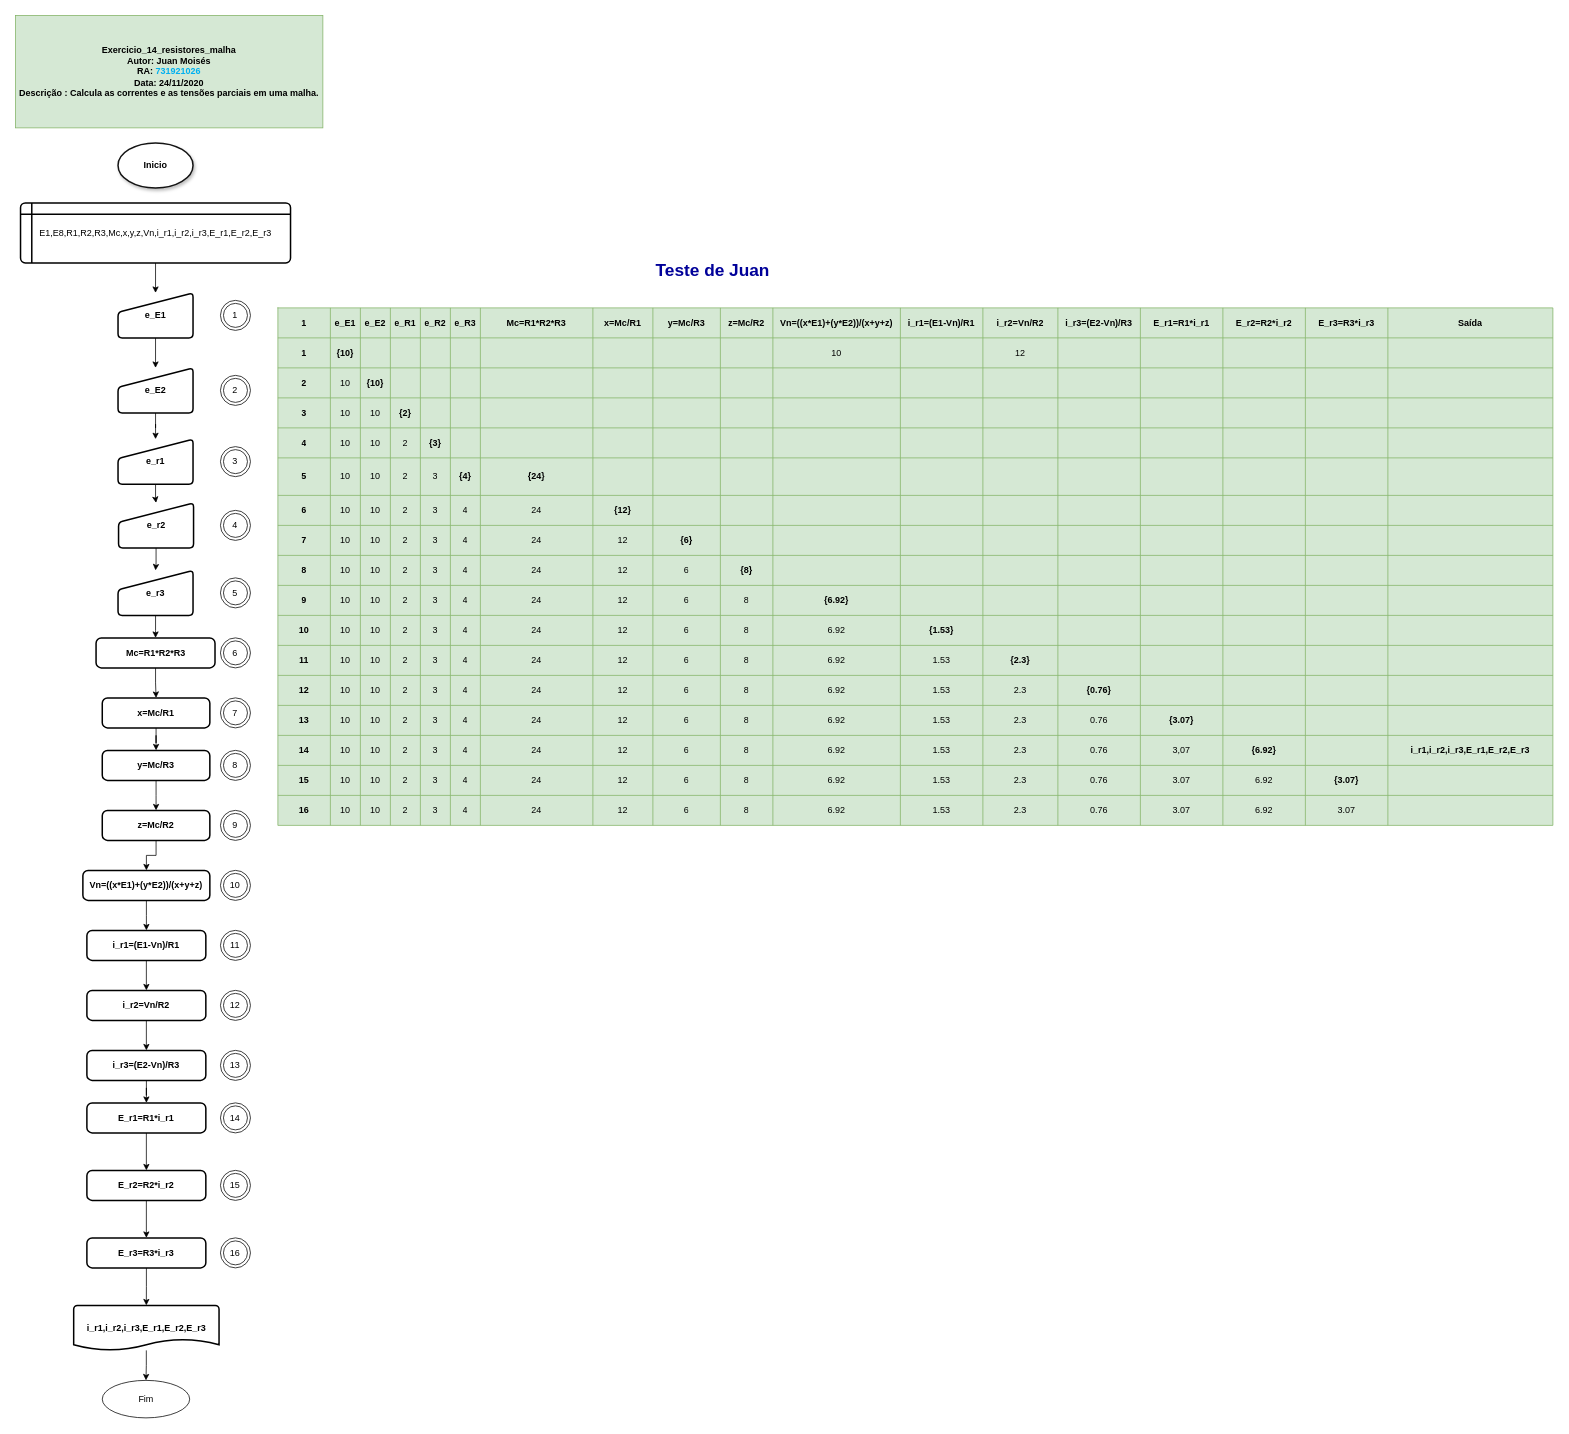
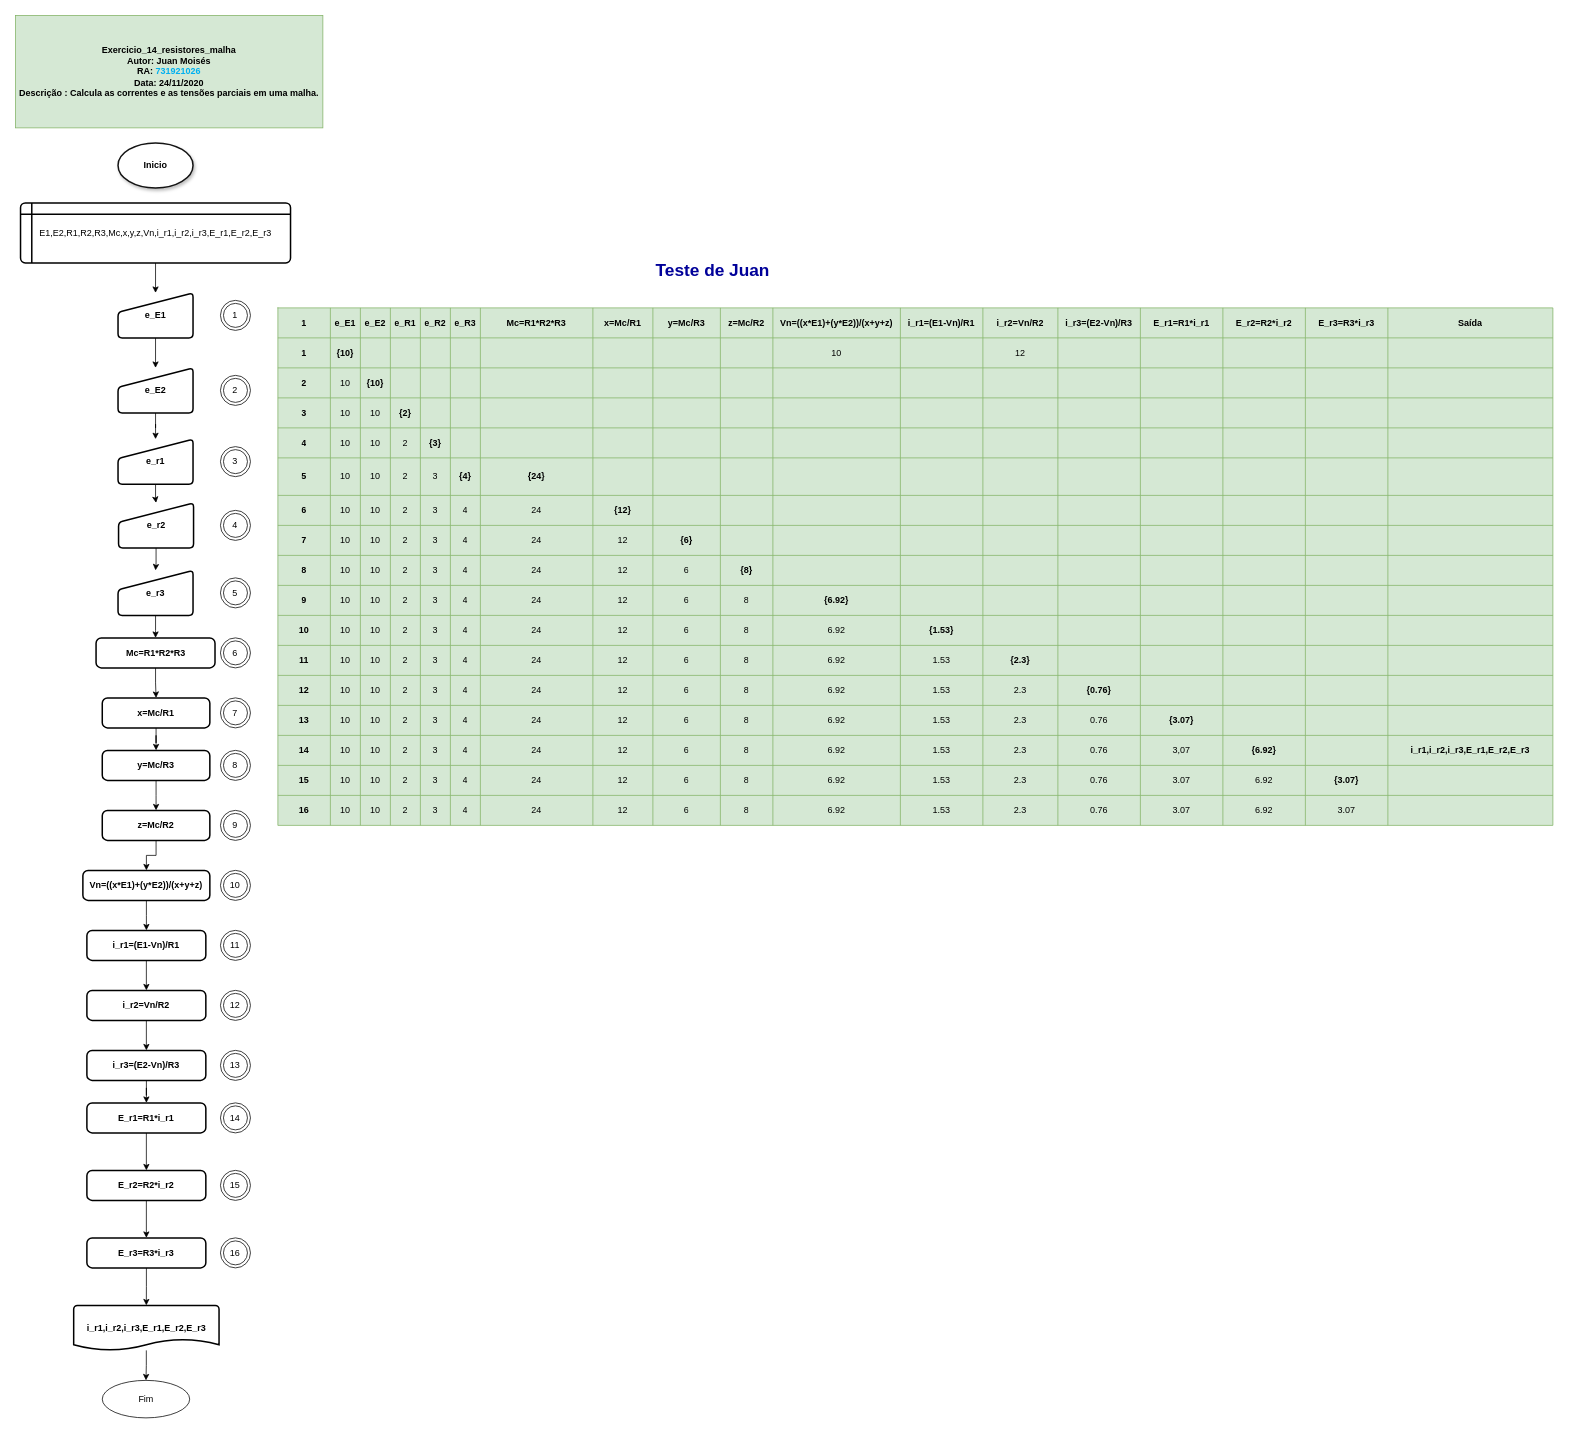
- <mxCell id="351" value="&lt;span style=&quot;font-size: 12px&quot;&gt;E1,E8,R1,R2,R3,Mc,x,y,z,Vn,i_r1,i_r2,i_r3,E_r1,E_r2,E_r3&lt;/span&gt;" style="shape=internalStorage;whiteSpace=wrap;html=1;dx=15;dy=15;rounded=1;arcSize=8;strokeWidth=2;" parent="1" vertex="1"><mxGeometry x="26.88" y="270" width="360" height="80" as="geometry" /></mxCell>
+ <mxCell id="351" value="&lt;span style=&quot;font-size: 12px&quot;&gt;E1,E2,R1,R2,R3,Mc,x,y,z,Vn,i_r1,i_r2,i_r3,E_r1,E_r2,E_r3&lt;/span&gt;" style="shape=internalStorage;whiteSpace=wrap;html=1;dx=15;dy=15;rounded=1;arcSize=8;strokeWidth=2;" parent="1" vertex="1"><mxGeometry x="26.88" y="270" width="360" height="80" as="geometry" /></mxCell>
